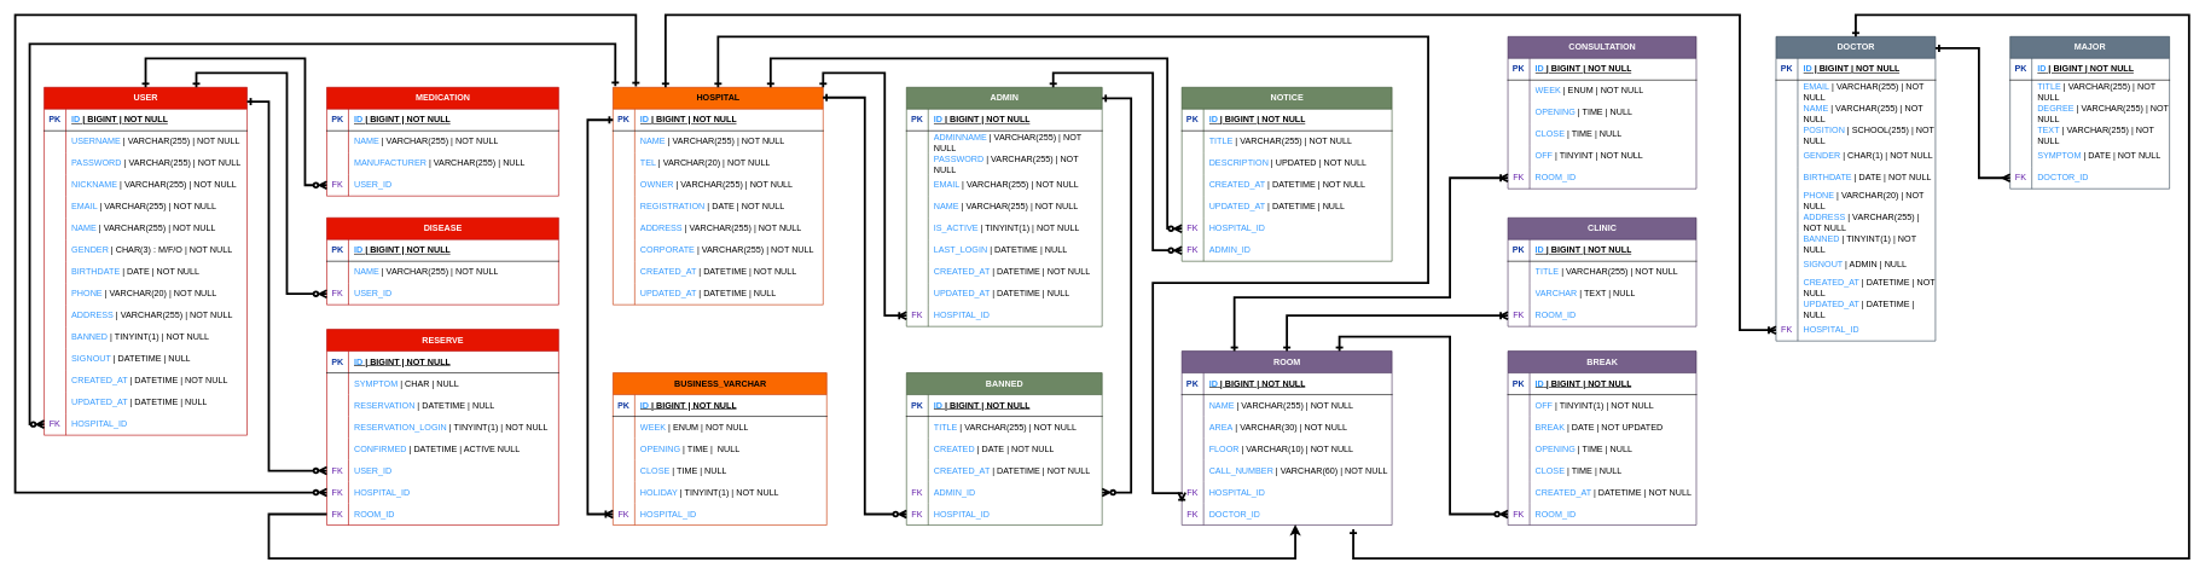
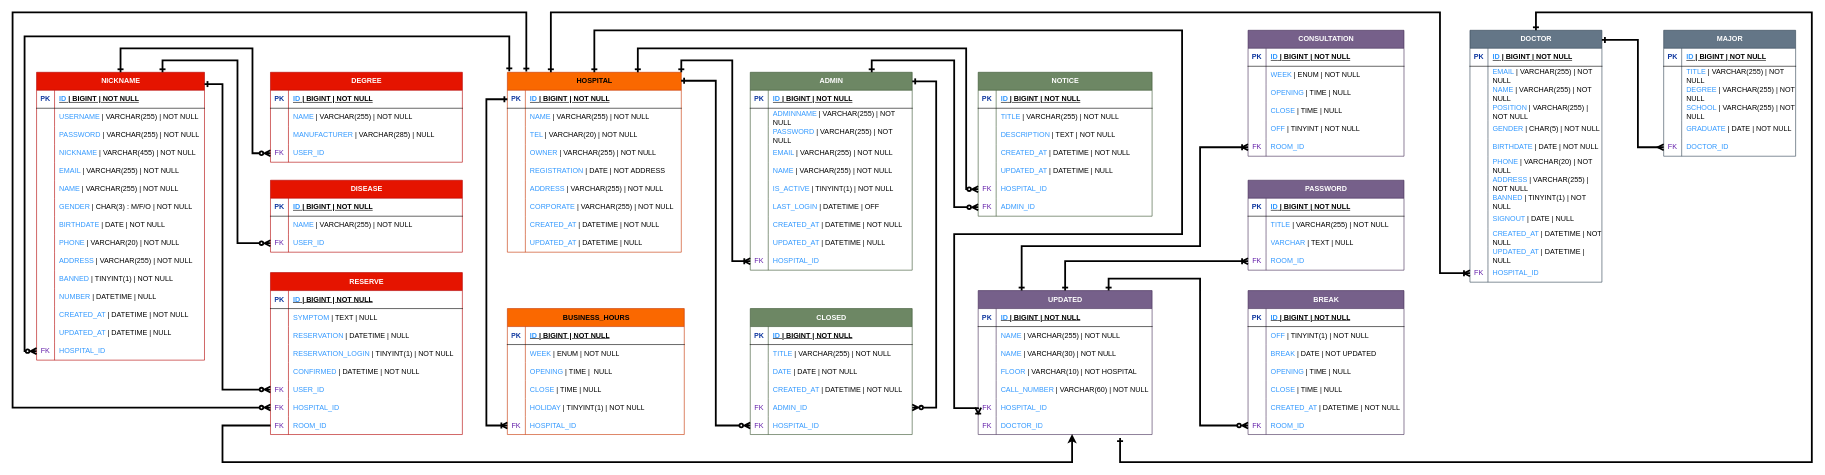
- <mxCell id="2" value="USER" style="shape=table;startSize=30;container=1;collapsible=1;childLayout=tableLayout;fixedRows=1;rowLines=0;fontStyle=1;align=center;resizeLast=1;html=1;fillColor=#e51400;fontColor=#ffffff;strokeColor=#B20000;" vertex="1" parent="1"><mxGeometry x="60" y="120" width="280" height="480" as="geometry"><mxRectangle x="110" y="130" width="70" height="30" as="alternateBounds" /></mxGeometry></mxCell>
+ <mxCell id="2" value="NICKNAME" style="shape=table;startSize=30;container=1;collapsible=1;childLayout=tableLayout;fixedRows=1;rowLines=0;fontStyle=1;align=center;resizeLast=1;html=1;fillColor=#e51400;fontColor=#ffffff;strokeColor=#B20000;" vertex="1" parent="1"><mxGeometry x="60" y="120" width="280" height="480" as="geometry"><mxRectangle x="110" y="130" width="70" height="30" as="alternateBounds" /></mxGeometry></mxCell>
- <mxCell id="296" value="MEDICATION" style="shape=table;startSize=30;container=1;collapsible=1;childLayout=tableLayout;fixedRows=1;rowLines=0;fontStyle=1;align=center;resizeLast=1;html=1;rounded=0;fillColor=#e51400;fontColor=#ffffff;strokeColor=#B20000;" vertex="1" parent="1"><mxGeometry x="450" y="120" width="320" height="150" as="geometry"><mxRectangle x="110" y="130" width="70" height="30" as="alternateBounds" /></mxGeometry></mxCell>
+ <mxCell id="296" value="DEGREE" style="shape=table;startSize=30;container=1;collapsible=1;childLayout=tableLayout;fixedRows=1;rowLines=0;fontStyle=1;align=center;resizeLast=1;html=1;rounded=0;fillColor=#e51400;fontColor=#ffffff;strokeColor=#B20000;" vertex="1" parent="1"><mxGeometry x="450" y="120" width="320" height="150" as="geometry"><mxRectangle x="110" y="130" width="70" height="30" as="alternateBounds" /></mxGeometry></mxCell>
- <mxCell id="145" value="&lt;font color=&quot;#3399ff&quot;&gt;POSITION&lt;/font&gt;&amp;nbsp;| SCHOOL(255) | NOT NULL" style="shape=partialRectangle;connectable=0;fillColor=none;top=0;left=0;bottom=0;right=0;align=left;spacingLeft=6;overflow=hidden;whiteSpace=wrap;html=1;" vertex="1" parent="143"><mxGeometry x="30" width="190" height="30" as="geometry"><mxRectangle width="190" height="30" as="alternateBounds" /></mxGeometry></mxCell>
+ <mxCell id="145" value="&lt;font color=&quot;#3399ff&quot;&gt;POSITION&lt;/font&gt;&amp;nbsp;| VARCHAR(255) | NOT NULL" style="shape=partialRectangle;connectable=0;fillColor=none;top=0;left=0;bottom=0;right=0;align=left;spacingLeft=6;overflow=hidden;whiteSpace=wrap;html=1;" vertex="1" parent="143"><mxGeometry x="30" width="190" height="30" as="geometry"><mxRectangle width="190" height="30" as="alternateBounds" /></mxGeometry></mxCell>
- <mxCell id="226" value="&lt;font color=&quot;#3399ff&quot;&gt;TEXT&lt;/font&gt;&amp;nbsp;| VARCHAR(255) | NOT NULL" style="shape=partialRectangle;connectable=0;fillColor=none;top=0;left=0;bottom=0;right=0;align=left;spacingLeft=6;overflow=hidden;whiteSpace=wrap;html=1;" vertex="1" parent="224"><mxGeometry x="30" width="190" height="30" as="geometry"><mxRectangle width="190" height="30" as="alternateBounds" /></mxGeometry></mxCell>
+ <mxCell id="226" value="&lt;font color=&quot;#3399ff&quot;&gt;SCHOOL&lt;/font&gt;&amp;nbsp;| VARCHAR(255) | NOT NULL" style="shape=partialRectangle;connectable=0;fillColor=none;top=0;left=0;bottom=0;right=0;align=left;spacingLeft=6;overflow=hidden;whiteSpace=wrap;html=1;" vertex="1" parent="224"><mxGeometry x="30" width="190" height="30" as="geometry"><mxRectangle width="190" height="30" as="alternateBounds" /></mxGeometry></mxCell>
- <mxCell id="148" value="&lt;font color=&quot;#3399ff&quot;&gt;GENDER&lt;/font&gt; | CHAR(1) | NOT NULL" style="shape=partialRectangle;connectable=0;fillColor=none;top=0;left=0;bottom=0;right=0;align=left;spacingLeft=6;overflow=hidden;whiteSpace=wrap;html=1;" vertex="1" parent="146"><mxGeometry x="30" width="190" height="30" as="geometry"><mxRectangle width="190" height="30" as="alternateBounds" /></mxGeometry></mxCell>
+ <mxCell id="148" value="&lt;font color=&quot;#3399ff&quot;&gt;GENDER&lt;/font&gt; | CHAR(5) | NOT NULL" style="shape=partialRectangle;connectable=0;fillColor=none;top=0;left=0;bottom=0;right=0;align=left;spacingLeft=6;overflow=hidden;whiteSpace=wrap;html=1;" vertex="1" parent="146"><mxGeometry x="30" width="190" height="30" as="geometry"><mxRectangle width="190" height="30" as="alternateBounds" /></mxGeometry></mxCell>
- <mxCell id="229" value="&lt;font color=&quot;#3399ff&quot;&gt;SYMPTOM&lt;/font&gt;&amp;nbsp;| DATE | NOT NULL" style="shape=partialRectangle;connectable=0;fillColor=none;top=0;left=0;bottom=0;right=0;align=left;spacingLeft=6;overflow=hidden;whiteSpace=wrap;html=1;" vertex="1" parent="227"><mxGeometry x="30" width="190" height="30" as="geometry"><mxRectangle width="190" height="30" as="alternateBounds" /></mxGeometry></mxCell>
+ <mxCell id="229" value="&lt;font color=&quot;#3399ff&quot;&gt;GRADUATE&lt;/font&gt;&amp;nbsp;| DATE | NOT NULL" style="shape=partialRectangle;connectable=0;fillColor=none;top=0;left=0;bottom=0;right=0;align=left;spacingLeft=6;overflow=hidden;whiteSpace=wrap;html=1;" vertex="1" parent="227"><mxGeometry x="30" width="190" height="30" as="geometry"><mxRectangle width="190" height="30" as="alternateBounds" /></mxGeometry></mxCell>
- <mxCell id="305" value="&lt;font color=&quot;#3399ff&quot;&gt;MANUFACTURER&lt;/font&gt; | VARCHAR(255) | NULL" style="shape=partialRectangle;connectable=0;fillColor=none;top=0;left=0;bottom=0;right=0;align=left;spacingLeft=6;overflow=hidden;whiteSpace=wrap;html=1;" vertex="1" parent="303"><mxGeometry x="30" width="290" height="30" as="geometry"><mxRectangle width="290" height="30" as="alternateBounds" /></mxGeometry></mxCell>
+ <mxCell id="305" value="&lt;font color=&quot;#3399ff&quot;&gt;MANUFACTURER&lt;/font&gt; | VARCHAR(285) | NULL" style="shape=partialRectangle;connectable=0;fillColor=none;top=0;left=0;bottom=0;right=0;align=left;spacingLeft=6;overflow=hidden;whiteSpace=wrap;html=1;" vertex="1" parent="303"><mxGeometry x="30" width="290" height="30" as="geometry"><mxRectangle width="290" height="30" as="alternateBounds" /></mxGeometry></mxCell>
- <mxCell id="182" value="&lt;font color=&quot;#3399ff&quot;&gt;DESCRIPTION&amp;nbsp;&lt;/font&gt;| UPDATED | NOT NULL" style="shape=partialRectangle;connectable=0;fillColor=none;top=0;left=0;bottom=0;right=0;align=left;spacingLeft=6;overflow=hidden;whiteSpace=wrap;html=1;" vertex="1" parent="180"><mxGeometry x="30" width="260" height="30" as="geometry"><mxRectangle width="260" height="30" as="alternateBounds" /></mxGeometry></mxCell>
+ <mxCell id="182" value="&lt;font color=&quot;#3399ff&quot;&gt;DESCRIPTION&amp;nbsp;&lt;/font&gt;| TEXT | NOT NULL" style="shape=partialRectangle;connectable=0;fillColor=none;top=0;left=0;bottom=0;right=0;align=left;spacingLeft=6;overflow=hidden;whiteSpace=wrap;html=1;" vertex="1" parent="180"><mxGeometry x="30" width="260" height="30" as="geometry"><mxRectangle width="260" height="30" as="alternateBounds" /></mxGeometry></mxCell>
- <mxCell id="14" value="&lt;font color=&quot;#3399ff&quot;&gt;NICKNAME&lt;/font&gt; | VARCHAR(255) | NOT NULL" style="shape=partialRectangle;connectable=0;fillColor=none;top=0;left=0;bottom=0;right=0;align=left;spacingLeft=6;overflow=hidden;whiteSpace=wrap;html=1;" vertex="1" parent="12"><mxGeometry x="30" width="250" height="30" as="geometry"><mxRectangle width="250" height="30" as="alternateBounds" /></mxGeometry></mxCell>
+ <mxCell id="14" value="&lt;font color=&quot;#3399ff&quot;&gt;NICKNAME&lt;/font&gt; | VARCHAR(455) | NOT NULL" style="shape=partialRectangle;connectable=0;fillColor=none;top=0;left=0;bottom=0;right=0;align=left;spacingLeft=6;overflow=hidden;whiteSpace=wrap;html=1;" vertex="1" parent="12"><mxGeometry x="30" width="250" height="30" as="geometry"><mxRectangle width="250" height="30" as="alternateBounds" /></mxGeometry></mxCell>
- <mxCell id="98" value="&lt;font color=&quot;#3399ff&quot;&gt;REGISTRATION&lt;/font&gt; | DATE | NOT NULL" style="shape=partialRectangle;connectable=0;fillColor=none;top=0;left=0;bottom=0;right=0;align=left;spacingLeft=6;overflow=hidden;whiteSpace=wrap;html=1;" vertex="1" parent="96"><mxGeometry x="30" width="260" height="30" as="geometry"><mxRectangle width="260" height="30" as="alternateBounds" /></mxGeometry></mxCell>
+ <mxCell id="98" value="&lt;font color=&quot;#3399ff&quot;&gt;REGISTRATION&lt;/font&gt; | DATE | NOT ADDRESS" style="shape=partialRectangle;connectable=0;fillColor=none;top=0;left=0;bottom=0;right=0;align=left;spacingLeft=6;overflow=hidden;whiteSpace=wrap;html=1;" vertex="1" parent="96"><mxGeometry x="30" width="260" height="30" as="geometry"><mxRectangle width="260" height="30" as="alternateBounds" /></mxGeometry></mxCell>
- <mxCell id="233" value="CLINIC" style="shape=table;startSize=30;container=1;collapsible=1;childLayout=tableLayout;fixedRows=1;rowLines=0;fontStyle=1;align=center;resizeLast=1;html=1;fillColor=#76608a;fontColor=#ffffff;strokeColor=#432D57;" vertex="1" parent="1"><mxGeometry x="2080" y="300" width="260" height="150" as="geometry"><mxRectangle x="110" y="130" width="70" height="30" as="alternateBounds" /></mxGeometry></mxCell>
+ <mxCell id="233" value="PASSWORD" style="shape=table;startSize=30;container=1;collapsible=1;childLayout=tableLayout;fixedRows=1;rowLines=0;fontStyle=1;align=center;resizeLast=1;html=1;fillColor=#76608a;fontColor=#ffffff;strokeColor=#432D57;" vertex="1" parent="1"><mxGeometry x="2080" y="300" width="260" height="150" as="geometry"><mxRectangle x="110" y="130" width="70" height="30" as="alternateBounds" /></mxGeometry></mxCell>
- <mxCell id="267" value="&lt;font color=&quot;#3399ff&quot;&gt;LAST_LOGIN&lt;/font&gt; | DATETIME | NULL" style="shape=partialRectangle;connectable=0;fillColor=none;top=0;left=0;bottom=0;right=0;align=left;spacingLeft=6;overflow=hidden;whiteSpace=wrap;html=1;" vertex="1" parent="265"><mxGeometry x="30" width="240" height="30" as="geometry"><mxRectangle width="240" height="30" as="alternateBounds" /></mxGeometry></mxCell>
+ <mxCell id="267" value="&lt;font color=&quot;#3399ff&quot;&gt;LAST_LOGIN&lt;/font&gt; | DATETIME | OFF" style="shape=partialRectangle;connectable=0;fillColor=none;top=0;left=0;bottom=0;right=0;align=left;spacingLeft=6;overflow=hidden;whiteSpace=wrap;html=1;" vertex="1" parent="265"><mxGeometry x="30" width="240" height="30" as="geometry"><mxRectangle width="240" height="30" as="alternateBounds" /></mxGeometry></mxCell>
- <mxCell id="163" value="&lt;font color=&quot;#3399ff&quot;&gt;SIGNOUT&lt;/font&gt; | ADMIN | NULL" style="shape=partialRectangle;connectable=0;fillColor=none;top=0;left=0;bottom=0;right=0;align=left;spacingLeft=6;overflow=hidden;whiteSpace=wrap;html=1;" vertex="1" parent="161"><mxGeometry x="30" width="190" height="30" as="geometry"><mxRectangle width="190" height="30" as="alternateBounds" /></mxGeometry></mxCell>
+ <mxCell id="163" value="&lt;font color=&quot;#3399ff&quot;&gt;SIGNOUT&lt;/font&gt; | DATE | NULL" style="shape=partialRectangle;connectable=0;fillColor=none;top=0;left=0;bottom=0;right=0;align=left;spacingLeft=6;overflow=hidden;whiteSpace=wrap;html=1;" vertex="1" parent="161"><mxGeometry x="30" width="190" height="30" as="geometry"><mxRectangle width="190" height="30" as="alternateBounds" /></mxGeometry></mxCell>
- <mxCell id="38" value="&lt;font color=&quot;#3399ff&quot;&gt;SIGNOUT&lt;/font&gt; | DATETIME | NULL" style="shape=partialRectangle;connectable=0;fillColor=none;top=0;left=0;bottom=0;right=0;align=left;spacingLeft=6;overflow=hidden;whiteSpace=wrap;html=1;" vertex="1" parent="36"><mxGeometry x="30" width="250" height="30" as="geometry"><mxRectangle width="250" height="30" as="alternateBounds" /></mxGeometry></mxCell>
+ <mxCell id="38" value="&lt;font color=&quot;#3399ff&quot;&gt;NUMBER&lt;/font&gt; | DATETIME | NULL" style="shape=partialRectangle;connectable=0;fillColor=none;top=0;left=0;bottom=0;right=0;align=left;spacingLeft=6;overflow=hidden;whiteSpace=wrap;html=1;" vertex="1" parent="36"><mxGeometry x="30" width="250" height="30" as="geometry"><mxRectangle width="250" height="30" as="alternateBounds" /></mxGeometry></mxCell>
- <mxCell id="111" value="ROOM" style="shape=table;startSize=30;container=1;collapsible=1;childLayout=tableLayout;fixedRows=1;rowLines=0;fontStyle=1;align=center;resizeLast=1;html=1;fillColor=#76608a;fontColor=#ffffff;strokeColor=#432D57;" vertex="1" parent="1"><mxGeometry x="1630" y="484" width="290" height="240" as="geometry"><mxRectangle x="110" y="130" width="70" height="30" as="alternateBounds" /></mxGeometry></mxCell>
+ <mxCell id="111" value="UPDATED" style="shape=table;startSize=30;container=1;collapsible=1;childLayout=tableLayout;fixedRows=1;rowLines=0;fontStyle=1;align=center;resizeLast=1;html=1;fillColor=#76608a;fontColor=#ffffff;strokeColor=#432D57;" vertex="1" parent="1"><mxGeometry x="1630" y="484" width="290" height="240" as="geometry"><mxRectangle x="110" y="130" width="70" height="30" as="alternateBounds" /></mxGeometry></mxCell>
- <mxCell id="54" value="&lt;font color=&quot;#3399ff&quot;&gt;SYMPTOM&lt;/font&gt; | CHAR | NULL" style="shape=partialRectangle;connectable=0;fillColor=none;top=0;left=0;bottom=0;right=0;align=left;spacingLeft=6;overflow=hidden;whiteSpace=wrap;html=1;" vertex="1" parent="52"><mxGeometry x="30" width="290" height="30" as="geometry"><mxRectangle width="290" height="30" as="alternateBounds" /></mxGeometry></mxCell>
+ <mxCell id="54" value="&lt;font color=&quot;#3399ff&quot;&gt;SYMPTOM&lt;/font&gt; | TEXT | NULL" style="shape=partialRectangle;connectable=0;fillColor=none;top=0;left=0;bottom=0;right=0;align=left;spacingLeft=6;overflow=hidden;whiteSpace=wrap;html=1;" vertex="1" parent="52"><mxGeometry x="30" width="290" height="30" as="geometry"><mxRectangle width="290" height="30" as="alternateBounds" /></mxGeometry></mxCell>
- <mxCell id="277" value="BUSINESS_VARCHAR" style="shape=table;startSize=30;container=1;collapsible=1;childLayout=tableLayout;fixedRows=1;rowLines=0;fontStyle=1;align=center;resizeLast=1;html=1;fillColor=#fa6800;fontColor=#000000;strokeColor=#C73500;" vertex="1" parent="1"><mxGeometry x="845" y="514" width="295" height="210.0" as="geometry"><mxRectangle x="110" y="130" width="70" height="30" as="alternateBounds" /></mxGeometry></mxCell>
+ <mxCell id="277" value="BUSINESS_HOURS" style="shape=table;startSize=30;container=1;collapsible=1;childLayout=tableLayout;fixedRows=1;rowLines=0;fontStyle=1;align=center;resizeLast=1;html=1;fillColor=#fa6800;fontColor=#000000;strokeColor=#C73500;" vertex="1" parent="1"><mxGeometry x="845" y="514" width="295" height="210.0" as="geometry"><mxRectangle x="110" y="130" width="70" height="30" as="alternateBounds" /></mxGeometry></mxCell>
- <mxCell id="195" value="BANNED" style="shape=table;startSize=30;container=1;collapsible=1;childLayout=tableLayout;fixedRows=1;rowLines=0;fontStyle=1;align=center;resizeLast=1;html=1;fillColor=#6d8764;fontColor=#ffffff;strokeColor=#3A5431;" vertex="1" parent="1"><mxGeometry x="1250" y="514" width="270" height="210.0" as="geometry"><mxRectangle x="110" y="130" width="70" height="30" as="alternateBounds" /></mxGeometry></mxCell>
+ <mxCell id="195" value="CLOSED" style="shape=table;startSize=30;container=1;collapsible=1;childLayout=tableLayout;fixedRows=1;rowLines=0;fontStyle=1;align=center;resizeLast=1;html=1;fillColor=#6d8764;fontColor=#ffffff;strokeColor=#3A5431;" vertex="1" parent="1"><mxGeometry x="1250" y="514" width="270" height="210.0" as="geometry"><mxRectangle x="110" y="130" width="70" height="30" as="alternateBounds" /></mxGeometry></mxCell>
- <mxCell id="120" value="&lt;font color=&quot;#3399ff&quot;&gt;AREA&lt;/font&gt;&amp;nbsp;| VARCHAR(30) | NOT NULL" style="shape=partialRectangle;connectable=0;fillColor=none;top=0;left=0;bottom=0;right=0;align=left;spacingLeft=6;overflow=hidden;whiteSpace=wrap;html=1;" vertex="1" parent="118"><mxGeometry x="30" width="260" height="30" as="geometry"><mxRectangle width="260" height="30" as="alternateBounds" /></mxGeometry></mxCell>
+ <mxCell id="120" value="&lt;font color=&quot;#3399ff&quot;&gt;NAME&lt;/font&gt;&amp;nbsp;| VARCHAR(30) | NOT NULL" style="shape=partialRectangle;connectable=0;fillColor=none;top=0;left=0;bottom=0;right=0;align=left;spacingLeft=6;overflow=hidden;whiteSpace=wrap;html=1;" vertex="1" parent="118"><mxGeometry x="30" width="260" height="30" as="geometry"><mxRectangle width="260" height="30" as="alternateBounds" /></mxGeometry></mxCell>
- <mxCell id="63" value="&lt;font color=&quot;#3399ff&quot;&gt;CONFIRMED&lt;/font&gt; | DATETIME | ACTIVE NULL" style="shape=partialRectangle;connectable=0;fillColor=none;top=0;left=0;bottom=0;right=0;align=left;spacingLeft=6;overflow=hidden;whiteSpace=wrap;html=1;" vertex="1" parent="61"><mxGeometry x="30" width="290" height="30" as="geometry"><mxRectangle width="290" height="30" as="alternateBounds" /></mxGeometry></mxCell>
+ <mxCell id="63" value="&lt;font color=&quot;#3399ff&quot;&gt;CONFIRMED&lt;/font&gt; | DATETIME | NOT NULL" style="shape=partialRectangle;connectable=0;fillColor=none;top=0;left=0;bottom=0;right=0;align=left;spacingLeft=6;overflow=hidden;whiteSpace=wrap;html=1;" vertex="1" parent="61"><mxGeometry x="30" width="290" height="30" as="geometry"><mxRectangle width="290" height="30" as="alternateBounds" /></mxGeometry></mxCell>
- <mxCell id="204" value="&lt;font color=&quot;#3399ff&quot;&gt;CREATED&lt;/font&gt; | DATE | NOT NULL" style="shape=partialRectangle;connectable=0;fillColor=none;top=0;left=0;bottom=0;right=0;align=left;spacingLeft=6;overflow=hidden;whiteSpace=wrap;html=1;" vertex="1" parent="202"><mxGeometry x="30" width="240" height="30" as="geometry"><mxRectangle width="240" height="30" as="alternateBounds" /></mxGeometry></mxCell>
+ <mxCell id="204" value="&lt;font color=&quot;#3399ff&quot;&gt;DATE&lt;/font&gt; | DATE | NOT NULL" style="shape=partialRectangle;connectable=0;fillColor=none;top=0;left=0;bottom=0;right=0;align=left;spacingLeft=6;overflow=hidden;whiteSpace=wrap;html=1;" vertex="1" parent="202"><mxGeometry x="30" width="240" height="30" as="geometry"><mxRectangle width="240" height="30" as="alternateBounds" /></mxGeometry></mxCell>
- <mxCell id="123" value="&lt;font color=&quot;#3399ff&quot;&gt;FLOOR&lt;/font&gt;&amp;nbsp;| VARCHAR(10) | NOT NULL" style="shape=partialRectangle;connectable=0;fillColor=none;top=0;left=0;bottom=0;right=0;align=left;spacingLeft=6;overflow=hidden;whiteSpace=wrap;html=1;" vertex="1" parent="121"><mxGeometry x="30" width="260" height="30" as="geometry"><mxRectangle width="260" height="30" as="alternateBounds" /></mxGeometry></mxCell>
+ <mxCell id="123" value="&lt;font color=&quot;#3399ff&quot;&gt;FLOOR&lt;/font&gt;&amp;nbsp;| VARCHAR(10) | NOT HOSPITAL" style="shape=partialRectangle;connectable=0;fillColor=none;top=0;left=0;bottom=0;right=0;align=left;spacingLeft=6;overflow=hidden;whiteSpace=wrap;html=1;" vertex="1" parent="121"><mxGeometry x="30" width="260" height="30" as="geometry"><mxRectangle width="260" height="30" as="alternateBounds" /></mxGeometry></mxCell>
